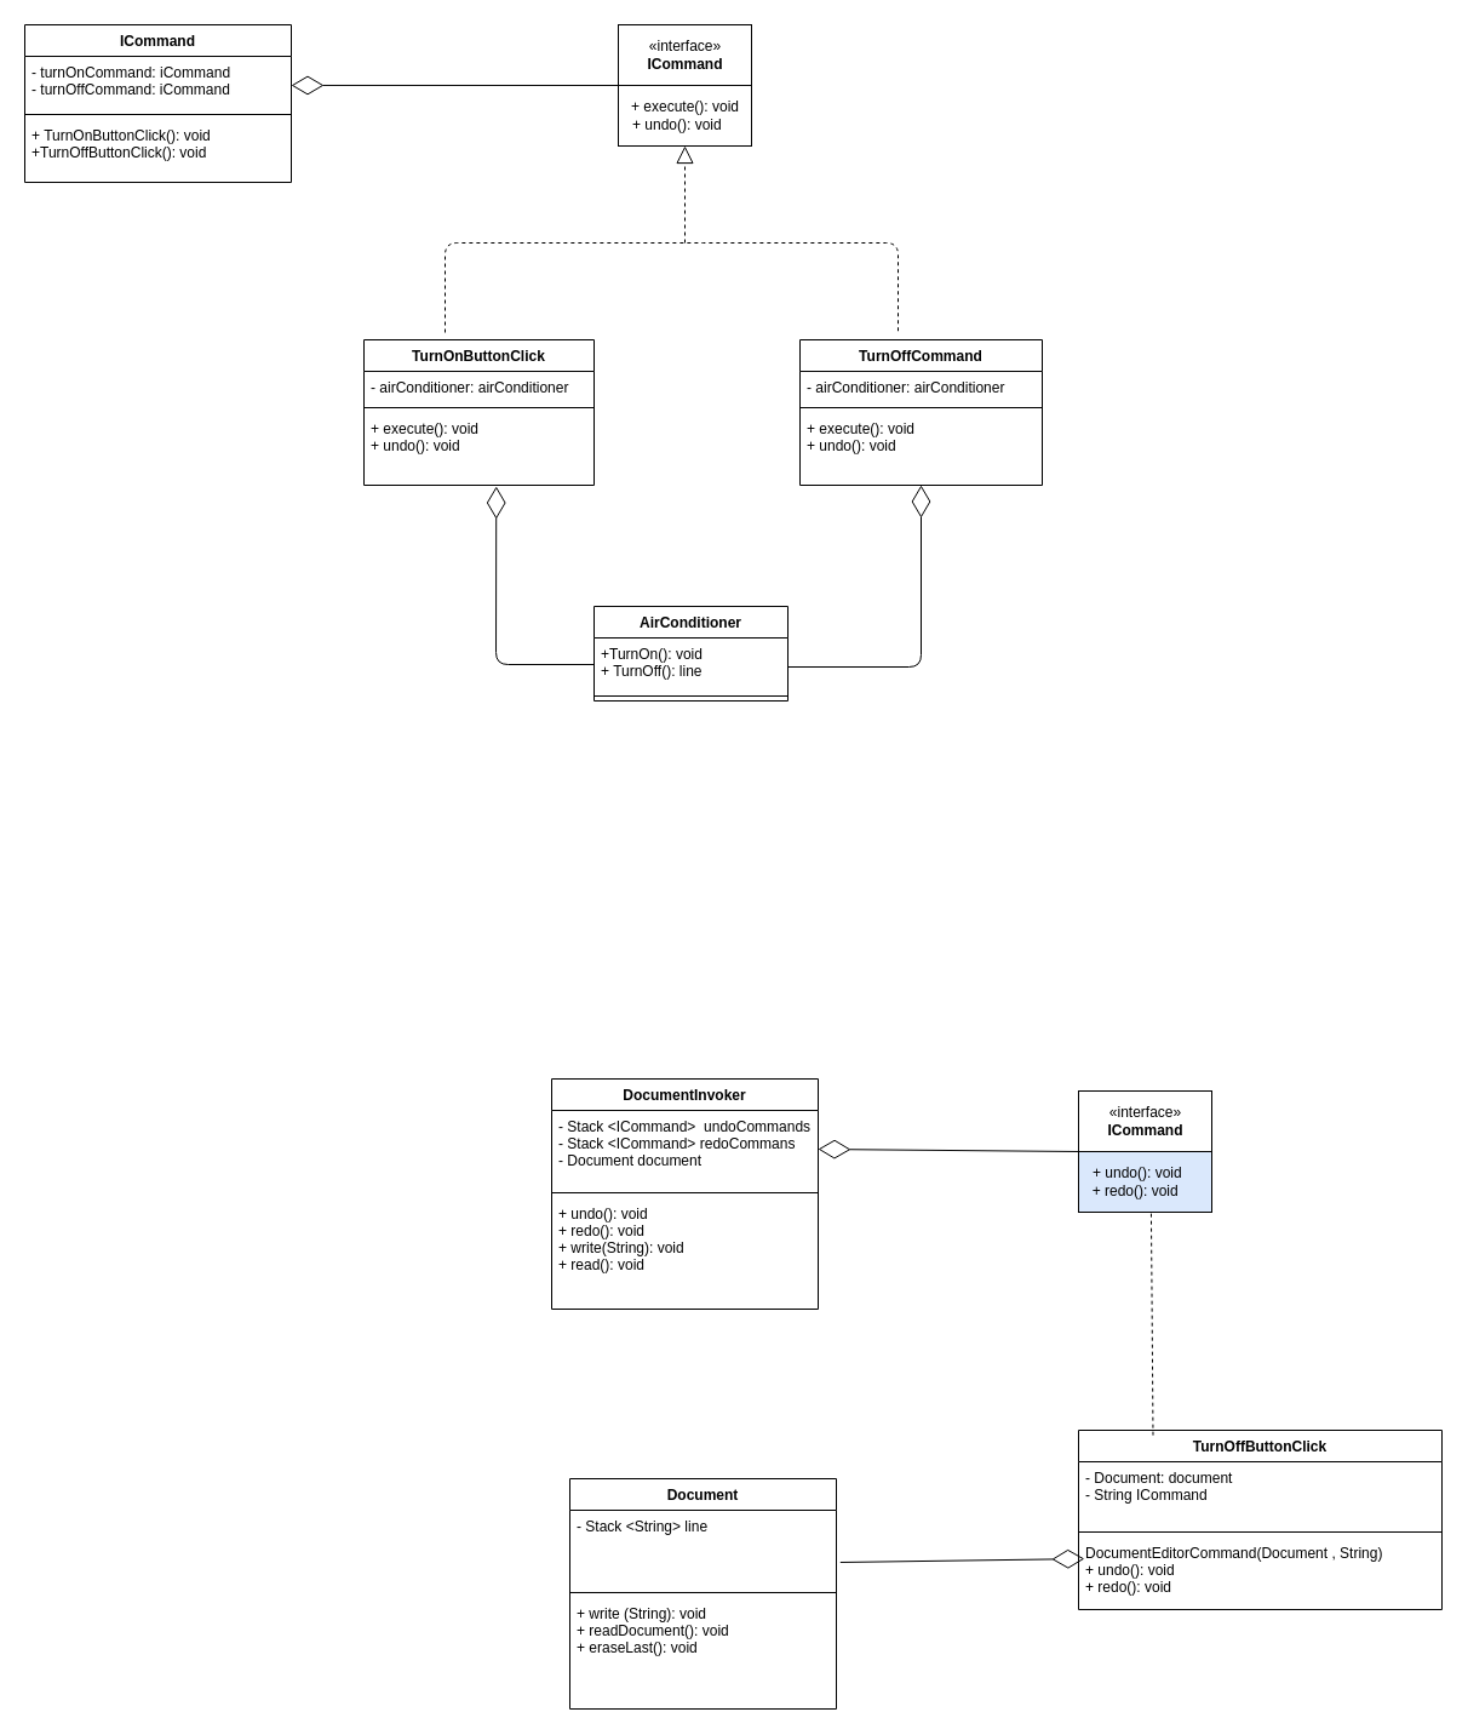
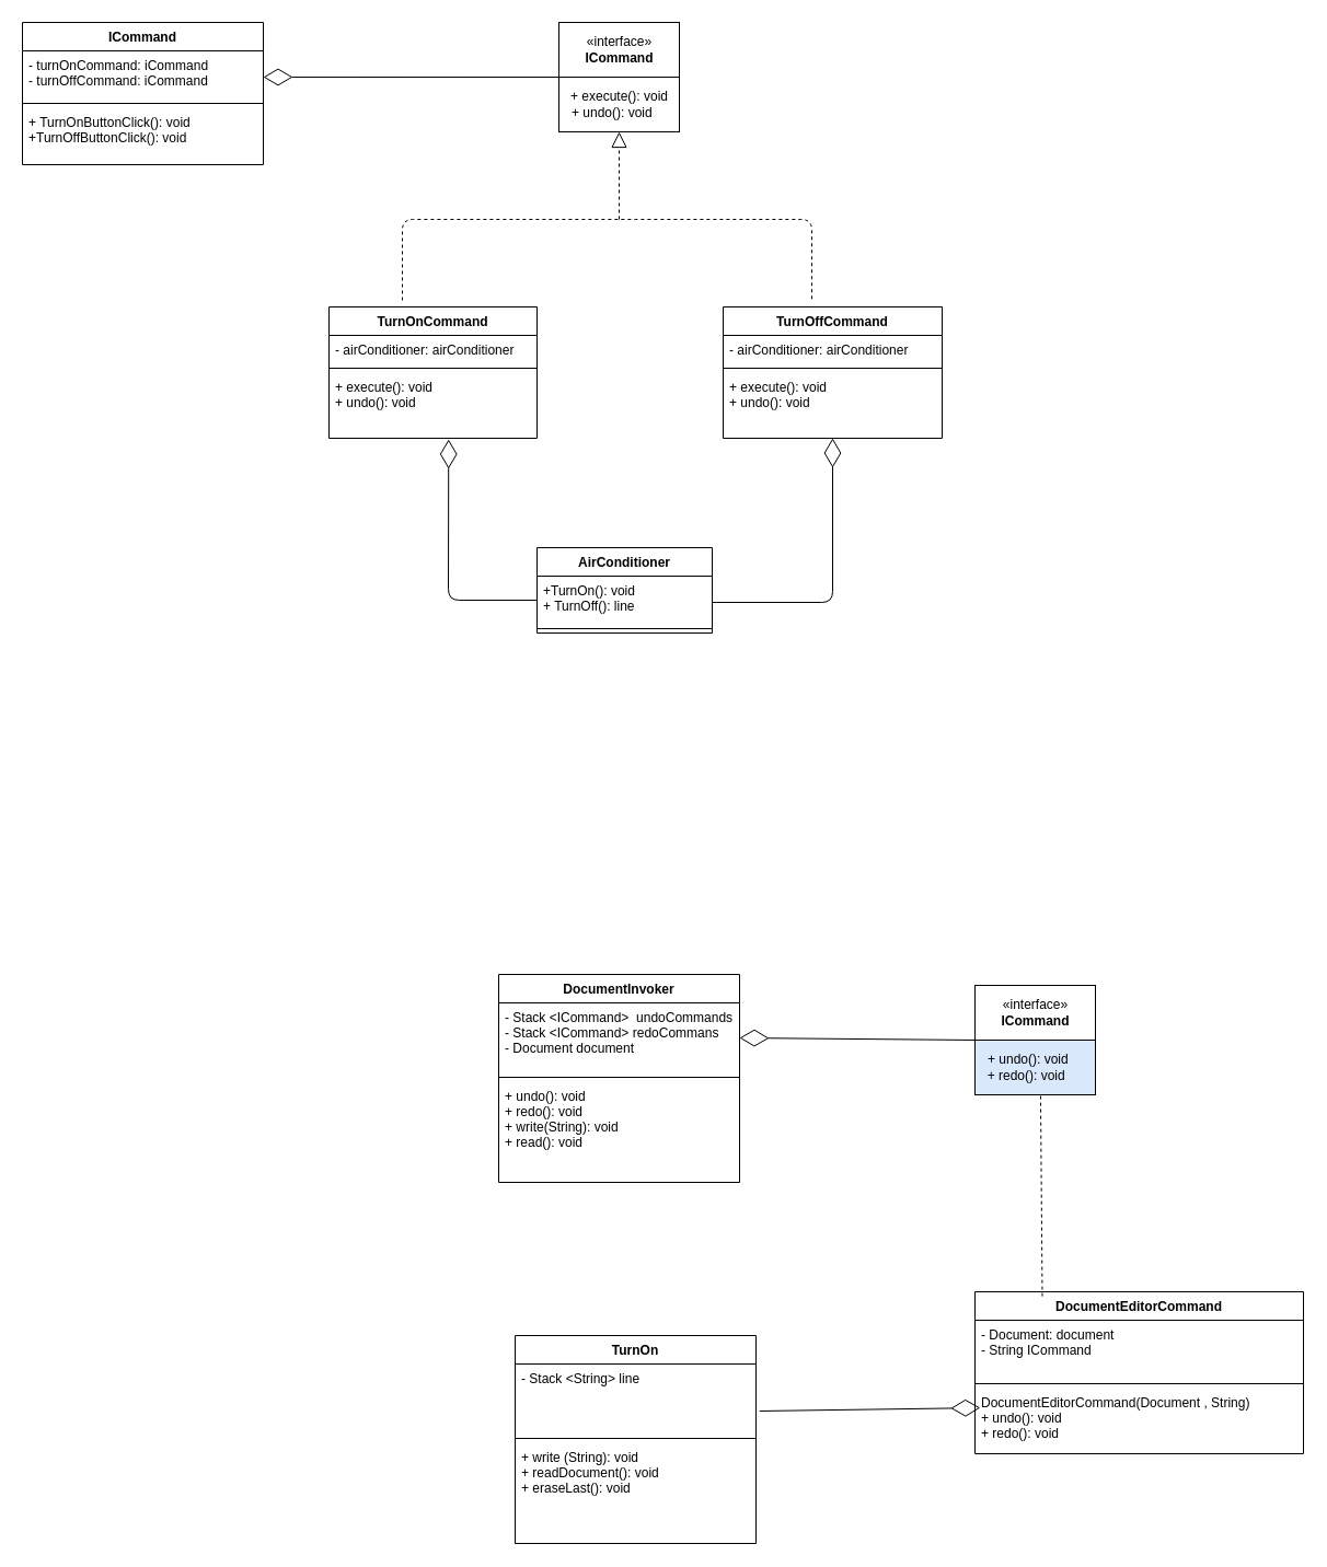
- <mxCell id="4" value="TurnOnButtonClick" style="swimlane;fontStyle=1;align=center;verticalAlign=top;childLayout=stackLayout;horizontal=1;startSize=26;horizontalStack=0;resizeParent=1;resizeParentMax=0;resizeLast=0;collapsible=1;marginBottom=0;" parent="1" vertex="1"><mxGeometry x="300" y="280" width="190" height="120" as="geometry" /></mxCell>
+ <mxCell id="4" value="TurnOnCommand" style="swimlane;fontStyle=1;align=center;verticalAlign=top;childLayout=stackLayout;horizontal=1;startSize=26;horizontalStack=0;resizeParent=1;resizeParentMax=0;resizeLast=0;collapsible=1;marginBottom=0;" parent="1" vertex="1"><mxGeometry x="300" y="280" width="190" height="120" as="geometry" /></mxCell>
- <mxCell id="29" value="TurnOffButtonClick" style="swimlane;fontStyle=1;align=center;verticalAlign=top;childLayout=stackLayout;horizontal=1;startSize=26;horizontalStack=0;resizeParent=1;resizeParentMax=0;resizeLast=0;collapsible=1;marginBottom=0;" vertex="1" parent="1"><mxGeometry x="890" y="1180" width="300" height="148" as="geometry" /></mxCell>
+ <mxCell id="29" value="DocumentEditorCommand" style="swimlane;fontStyle=1;align=center;verticalAlign=top;childLayout=stackLayout;horizontal=1;startSize=26;horizontalStack=0;resizeParent=1;resizeParentMax=0;resizeLast=0;collapsible=1;marginBottom=0;" vertex="1" parent="1"><mxGeometry x="890" y="1180" width="300" height="148" as="geometry" /></mxCell>
- <mxCell id="33" value="Document" style="swimlane;fontStyle=1;align=center;verticalAlign=top;childLayout=stackLayout;horizontal=1;startSize=26;horizontalStack=0;resizeParent=1;resizeParentMax=0;resizeLast=0;collapsible=1;marginBottom=0;" vertex="1" parent="1"><mxGeometry x="470" y="1220" width="220" height="190" as="geometry" /></mxCell>
+ <mxCell id="33" value="TurnOn" style="swimlane;fontStyle=1;align=center;verticalAlign=top;childLayout=stackLayout;horizontal=1;startSize=26;horizontalStack=0;resizeParent=1;resizeParentMax=0;resizeLast=0;collapsible=1;marginBottom=0;" vertex="1" parent="1"><mxGeometry x="470" y="1220" width="220" height="190" as="geometry" /></mxCell>
